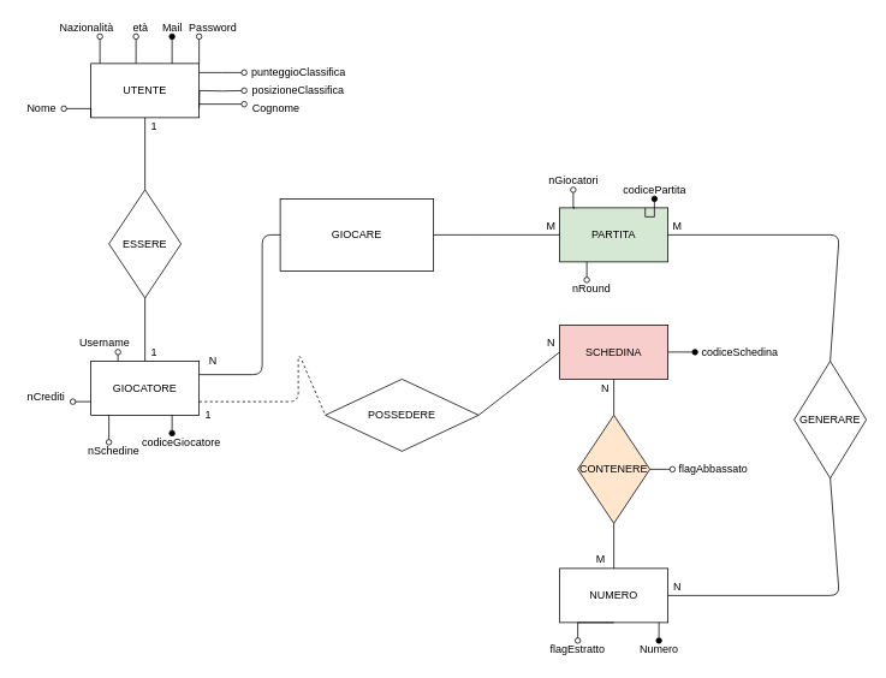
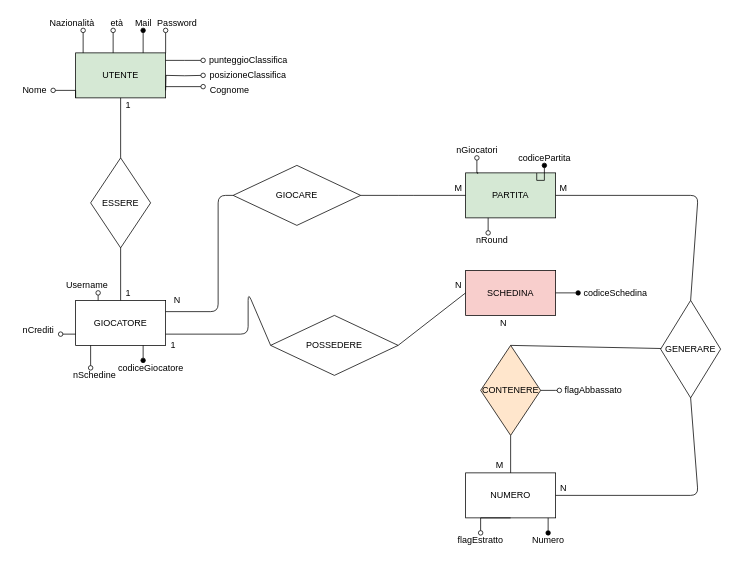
- <mxCell id="2" value="UTENTE" style="rounded=0;whiteSpace=wrap;html=1;" parent="1" vertex="1"><mxGeometry x="100" y="70" width="120" height="60" as="geometry" /></mxCell>
+ <mxCell id="2" value="UTENTE" style="rounded=0;whiteSpace=wrap;html=1;fillColor=#d5e8d4;" parent="1" vertex="1"><mxGeometry x="100" y="70" width="120" height="60" as="geometry" /></mxCell>
- <mxCell id="26" value="GIOCARE" style="whiteSpace=wrap;html=1;rounded=0;" parent="1" vertex="1"><mxGeometry x="310" y="220" width="170" height="80" as="geometry" /></mxCell>
+ <mxCell id="26" value="GIOCARE" style="rhombus;whiteSpace=wrap;html=1;" parent="1" vertex="1"><mxGeometry x="310" y="220" width="170" height="80" as="geometry" /></mxCell>
- <mxCell id="32" value="" style="endArrow=none;html=1;entryX=0;entryY=0.5;entryDx=0;entryDy=0;exitX=1;exitY=0.75;exitDx=0;exitDy=0;dashed=1;" parent="1" source="17" target="30" edge="1"><mxGeometry width="50" height="50" relative="1" as="geometry"><mxPoint x="290" y="480" as="sourcePoint" /><mxPoint x="340" y="430" as="targetPoint" /><Array as="points"><mxPoint x="330" y="445" /><mxPoint x="330" y="390" /></Array></mxGeometry></mxCell>
+ <mxCell id="32" value="" style="endArrow=none;html=1;entryX=0;entryY=0.5;entryDx=0;entryDy=0;exitX=1;exitY=0.75;exitDx=0;exitDy=0;" parent="1" source="17" target="30" edge="1"><mxGeometry width="50" height="50" relative="1" as="geometry"><mxPoint x="290" y="480" as="sourcePoint" /><mxPoint x="340" y="430" as="targetPoint" /><Array as="points"><mxPoint x="330" y="445" /><mxPoint x="330" y="390" /></Array></mxGeometry></mxCell>
- <mxCell id="37" value="" style="endArrow=none;html=1;entryX=0.5;entryY=1;entryDx=0;entryDy=0;exitX=0.5;exitY=0;exitDx=0;exitDy=0;" parent="1" source="36" target="29" edge="1"><mxGeometry width="50" height="50" relative="1" as="geometry"><mxPoint x="560" y="520" as="sourcePoint" /><mxPoint x="610" y="470" as="targetPoint" /></mxGeometry></mxCell>
+ <mxCell id="37" value="" style="endArrow=none;html=1;exitX=0.5;exitY=0;exitDx=0;exitDy=0;" parent="1" source="36" target="48" edge="1"><mxGeometry width="50" height="50" relative="1" as="geometry"><mxPoint x="560" y="520" as="sourcePoint" /><mxPoint x="610" y="470" as="targetPoint" /></mxGeometry></mxCell>
